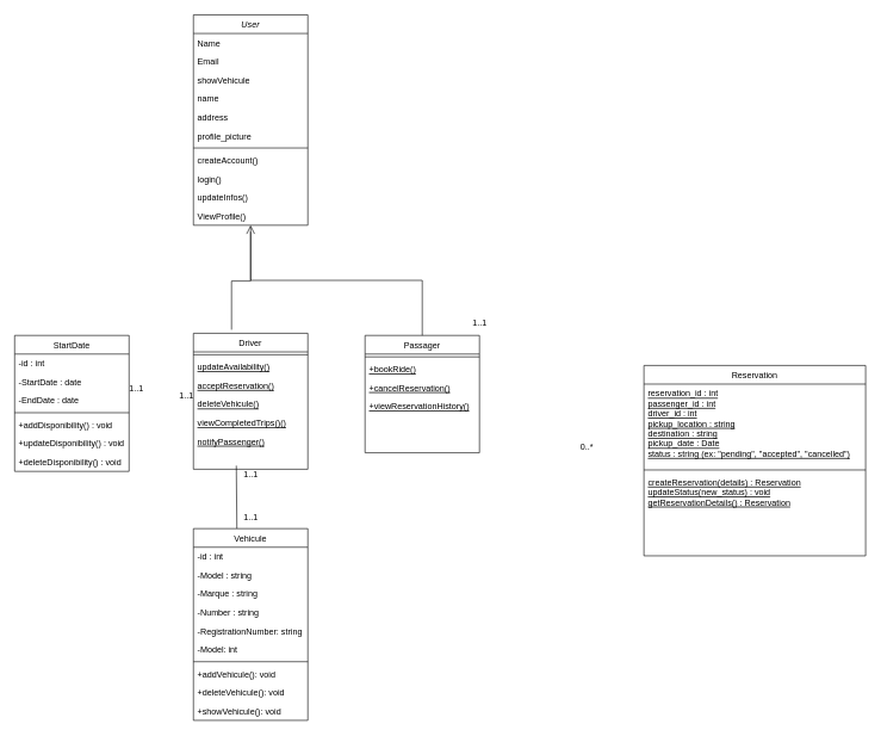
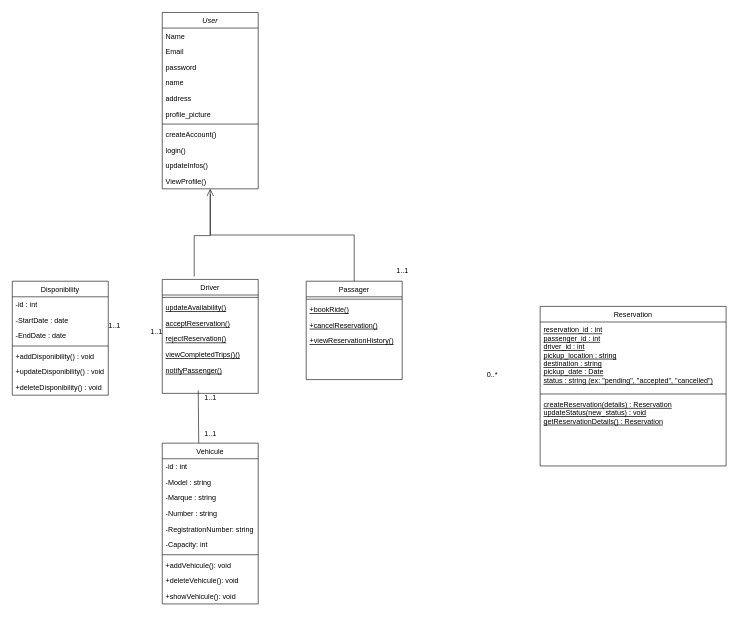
- <mxCell id="5" value="showVehicule" style="text;align=left;verticalAlign=top;spacingLeft=4;spacingRight=4;overflow=hidden;rotatable=0;points=[[0,0.5],[1,0.5]];portConstraint=eastwest;rounded=0;shadow=0;html=0;" parent="2" vertex="1"><mxGeometry y="78" width="160" height="26" as="geometry" /></mxCell>
+ <mxCell id="5" value="password" style="text;align=left;verticalAlign=top;spacingLeft=4;spacingRight=4;overflow=hidden;rotatable=0;points=[[0,0.5],[1,0.5]];portConstraint=eastwest;rounded=0;shadow=0;html=0;" parent="2" vertex="1"><mxGeometry y="78" width="160" height="26" as="geometry" /></mxCell>
- <mxCell id="32" value="StartDate" style="swimlane;fontStyle=0;align=center;verticalAlign=top;childLayout=stackLayout;horizontal=1;startSize=26;horizontalStack=0;resizeParent=1;resizeLast=0;collapsible=1;marginBottom=0;rounded=0;shadow=0;strokeWidth=1;" vertex="1" parent="1"><mxGeometry x="20" y="468" width="160" height="190" as="geometry"><mxRectangle x="130" y="380" width="160" height="26" as="alternateBounds" /></mxGeometry></mxCell>
+ <mxCell id="32" value="Disponibility" style="swimlane;fontStyle=0;align=center;verticalAlign=top;childLayout=stackLayout;horizontal=1;startSize=26;horizontalStack=0;resizeParent=1;resizeLast=0;collapsible=1;marginBottom=0;rounded=0;shadow=0;strokeWidth=1;" vertex="1" parent="1"><mxGeometry x="20" y="468" width="160" height="190" as="geometry"><mxRectangle x="130" y="380" width="160" height="26" as="alternateBounds" /></mxGeometry></mxCell>
- <mxCell id="24" value="deleteVehicule()" style="text;align=left;verticalAlign=top;spacingLeft=4;spacingRight=4;overflow=hidden;rotatable=0;points=[[0,0.5],[1,0.5]];portConstraint=eastwest;fontStyle=4" parent="20" vertex="1"><mxGeometry y="86" width="160" height="26" as="geometry" /></mxCell>
+ <mxCell id="24" value="rejectReservation()" style="text;align=left;verticalAlign=top;spacingLeft=4;spacingRight=4;overflow=hidden;rotatable=0;points=[[0,0.5],[1,0.5]];portConstraint=eastwest;fontStyle=4" parent="20" vertex="1"><mxGeometry y="86" width="160" height="26" as="geometry" /></mxCell>
- <mxCell id="47" value="-Model: int" style="text;align=left;verticalAlign=top;spacingLeft=4;spacingRight=4;overflow=hidden;rotatable=0;points=[[0,0.5],[1,0.5]];portConstraint=eastwest;rounded=0;shadow=0;html=0;" vertex="1" parent="41"><mxGeometry y="156" width="160" height="26" as="geometry" /></mxCell>
+ <mxCell id="47" value="-Capacity: int" style="text;align=left;verticalAlign=top;spacingLeft=4;spacingRight=4;overflow=hidden;rotatable=0;points=[[0,0.5],[1,0.5]];portConstraint=eastwest;rounded=0;shadow=0;html=0;" vertex="1" parent="41"><mxGeometry y="156" width="160" height="26" as="geometry" /></mxCell>
